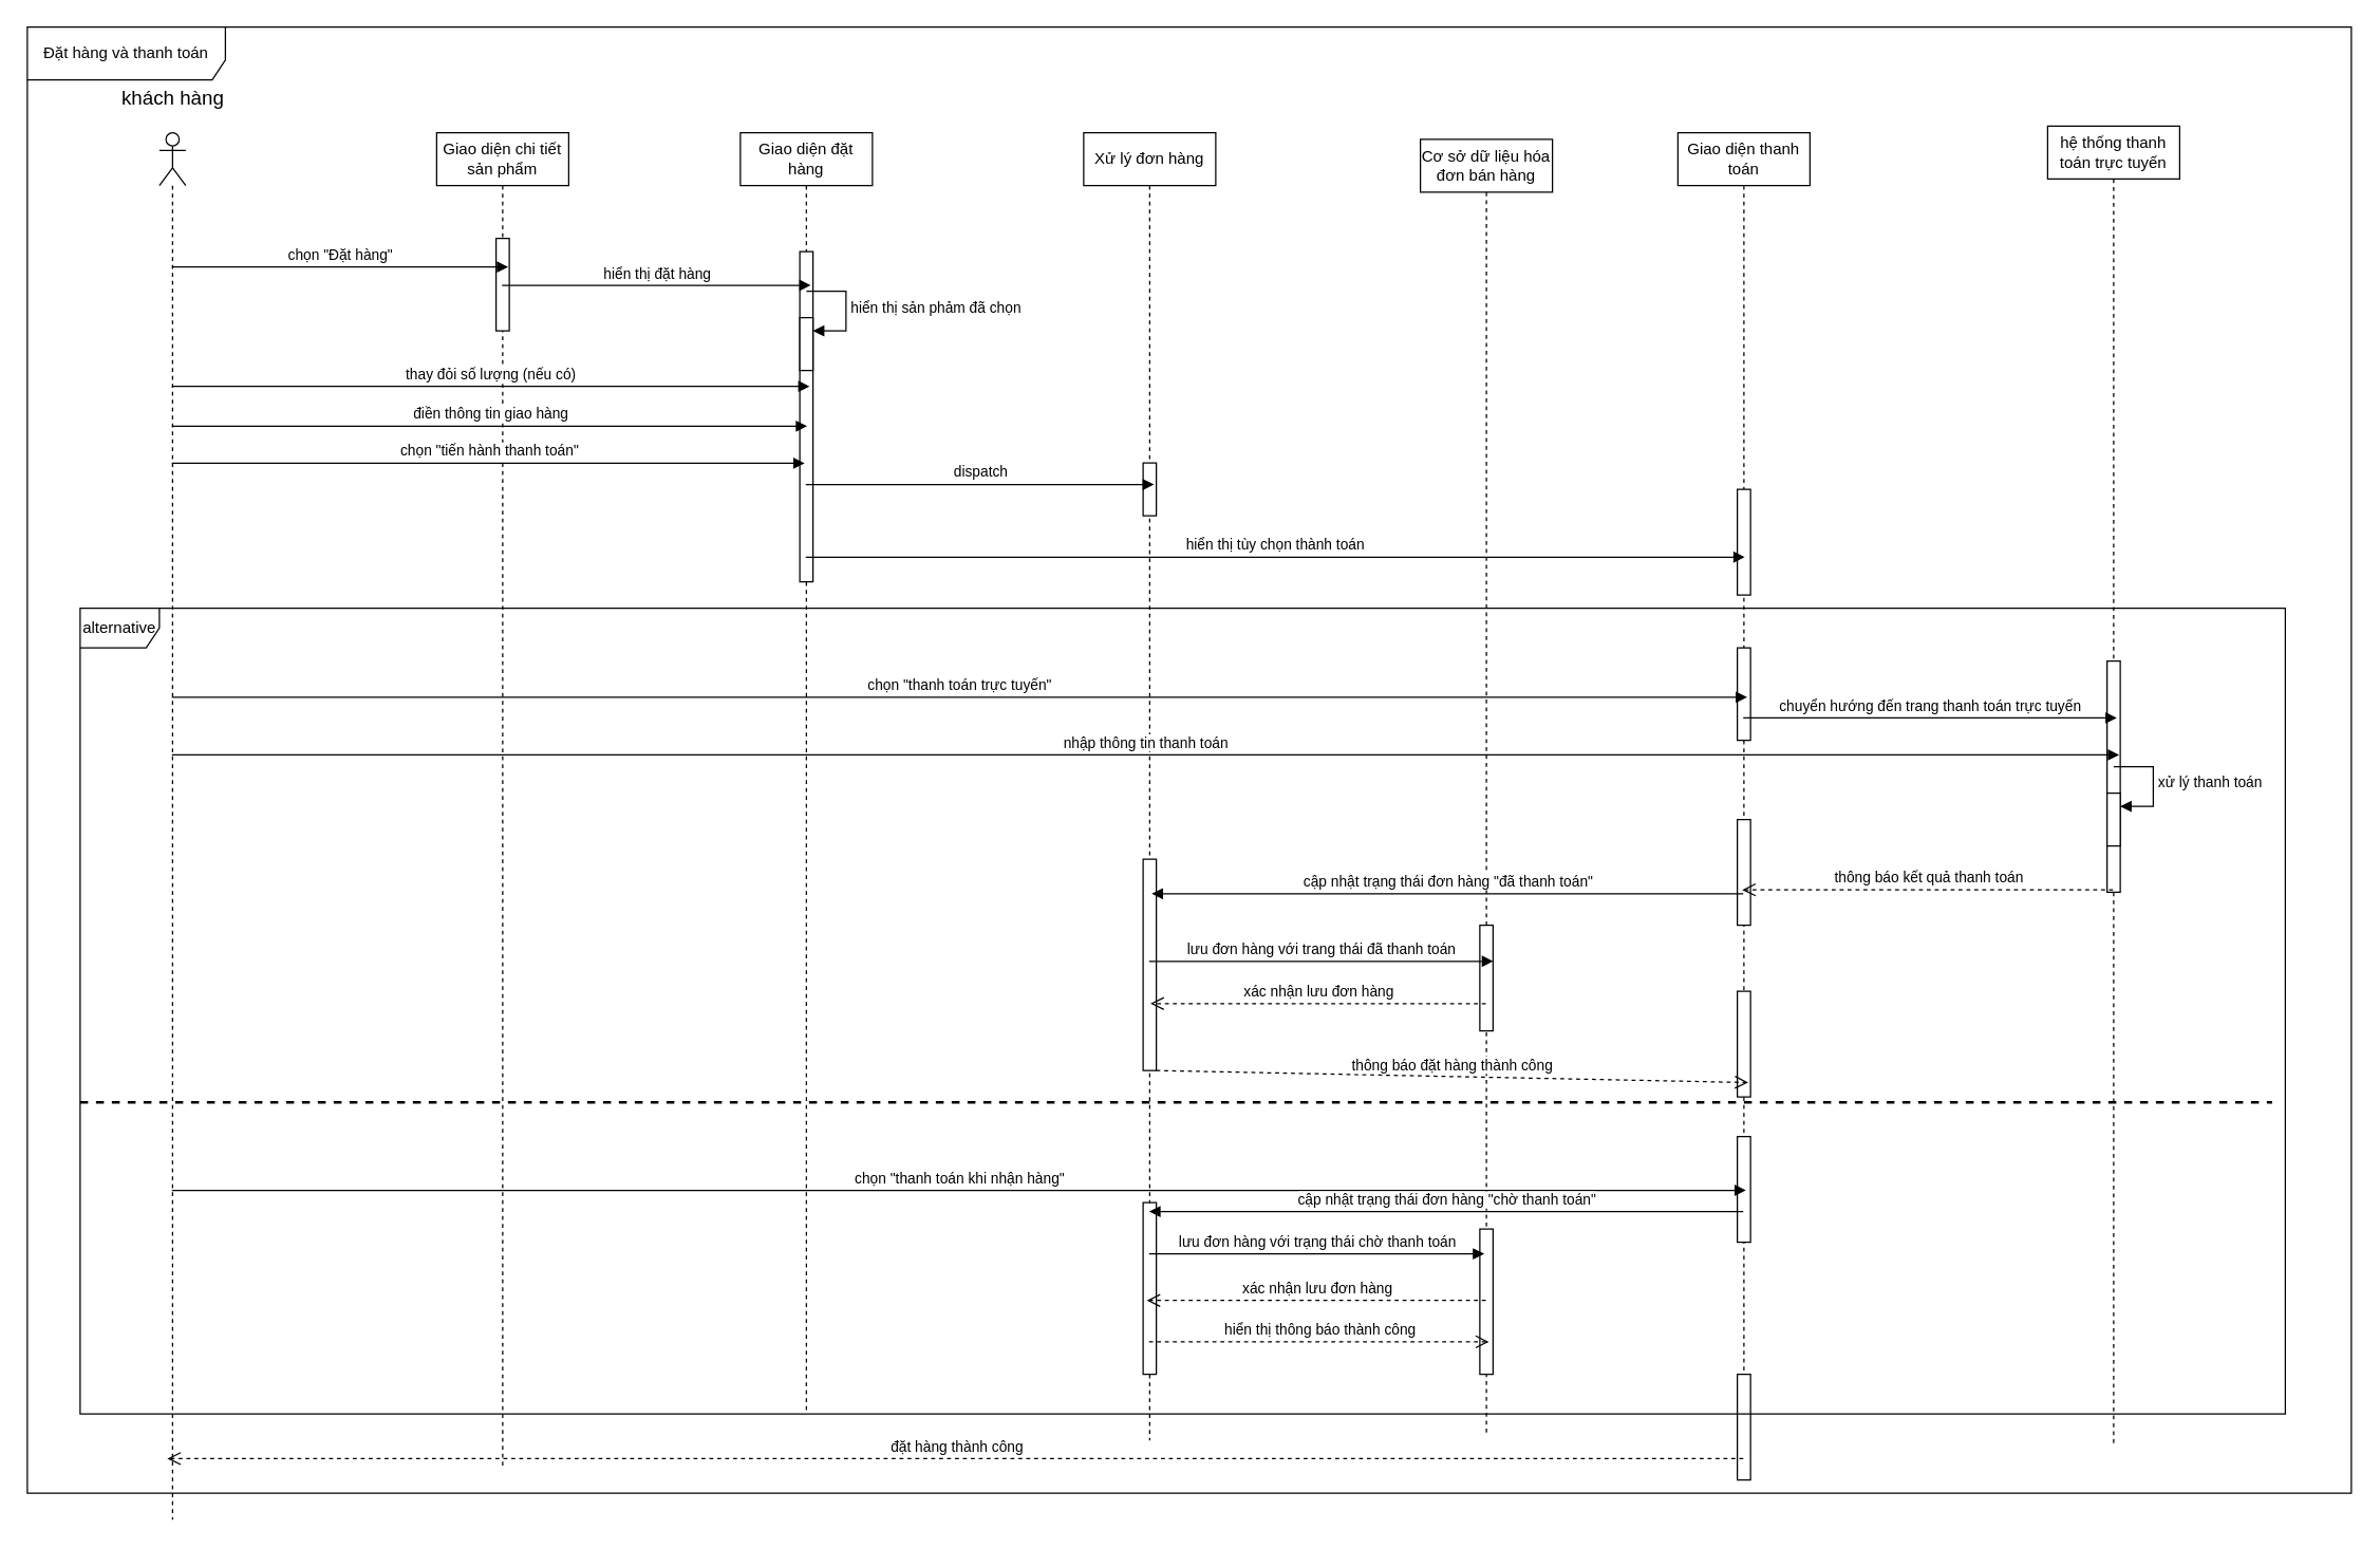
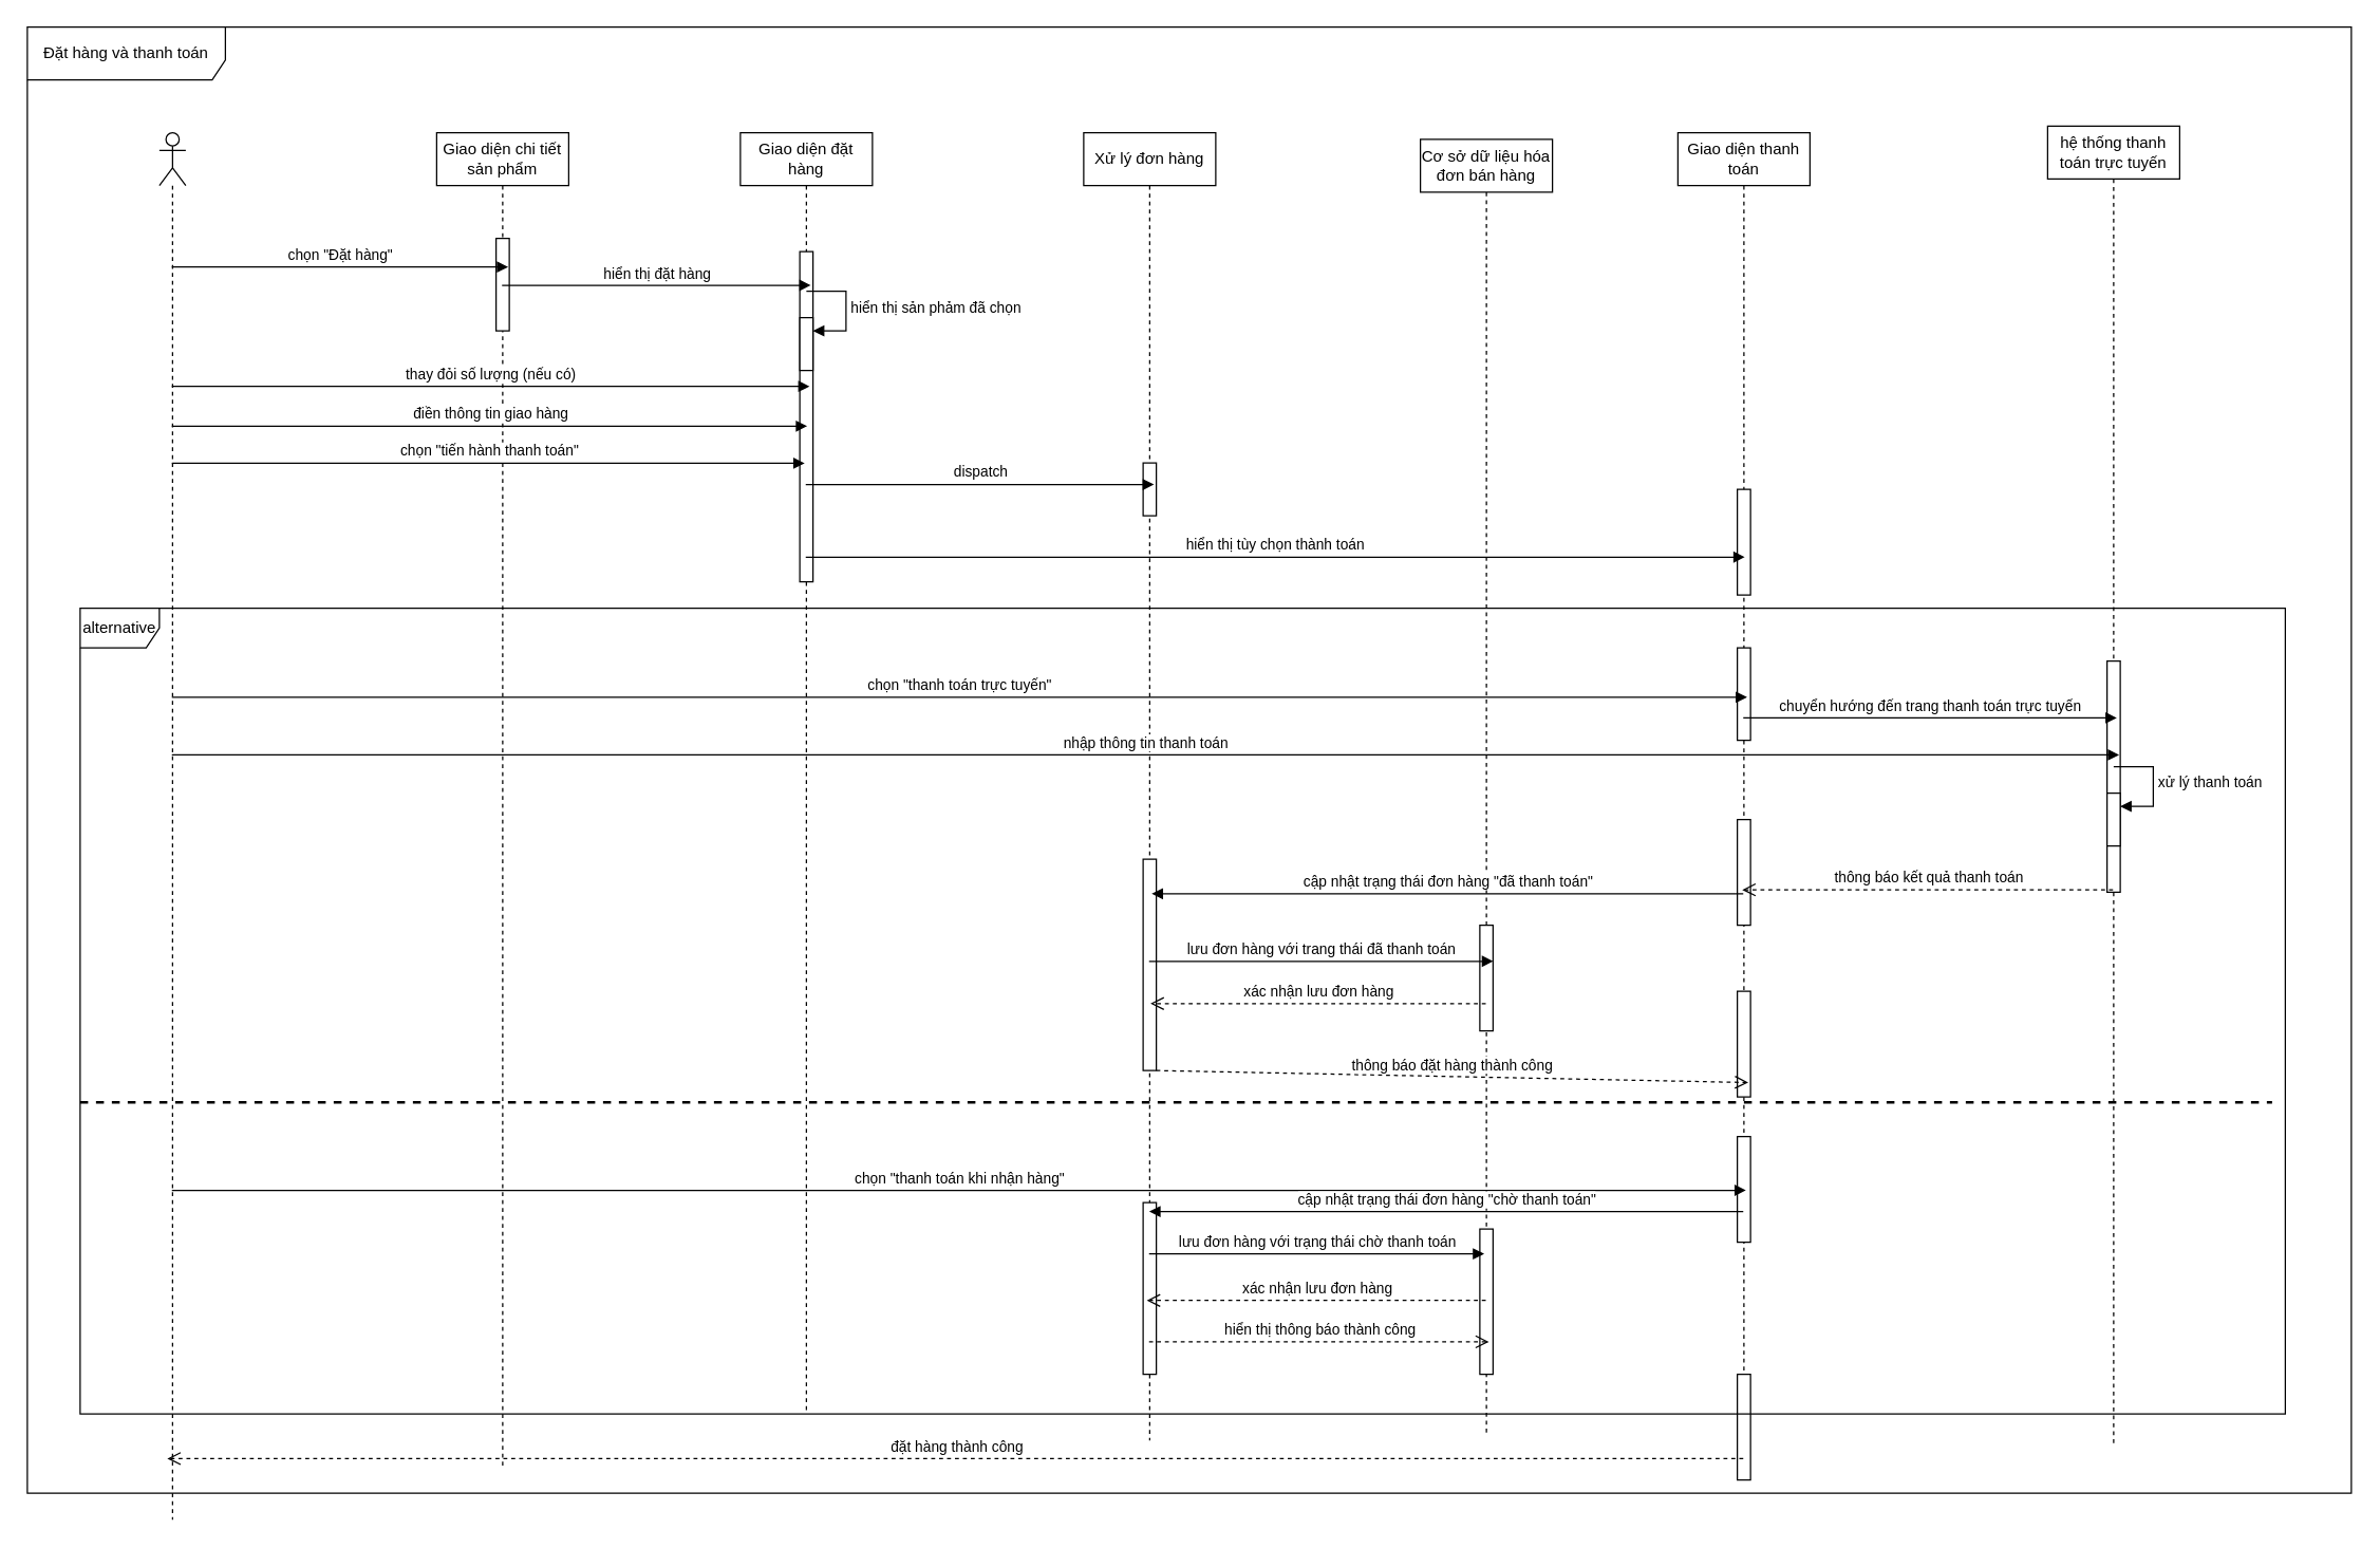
- <mxCell id="4" value="khách hàng" style="text;html=1;align=center;verticalAlign=middle;resizable=0;points=[];autosize=1;strokeColor=none;fillColor=none;fontSize=15;" parent="1" vertex="1"><mxGeometry x="80" y="58" width="100" height="30" as="geometry" /></mxCell>
